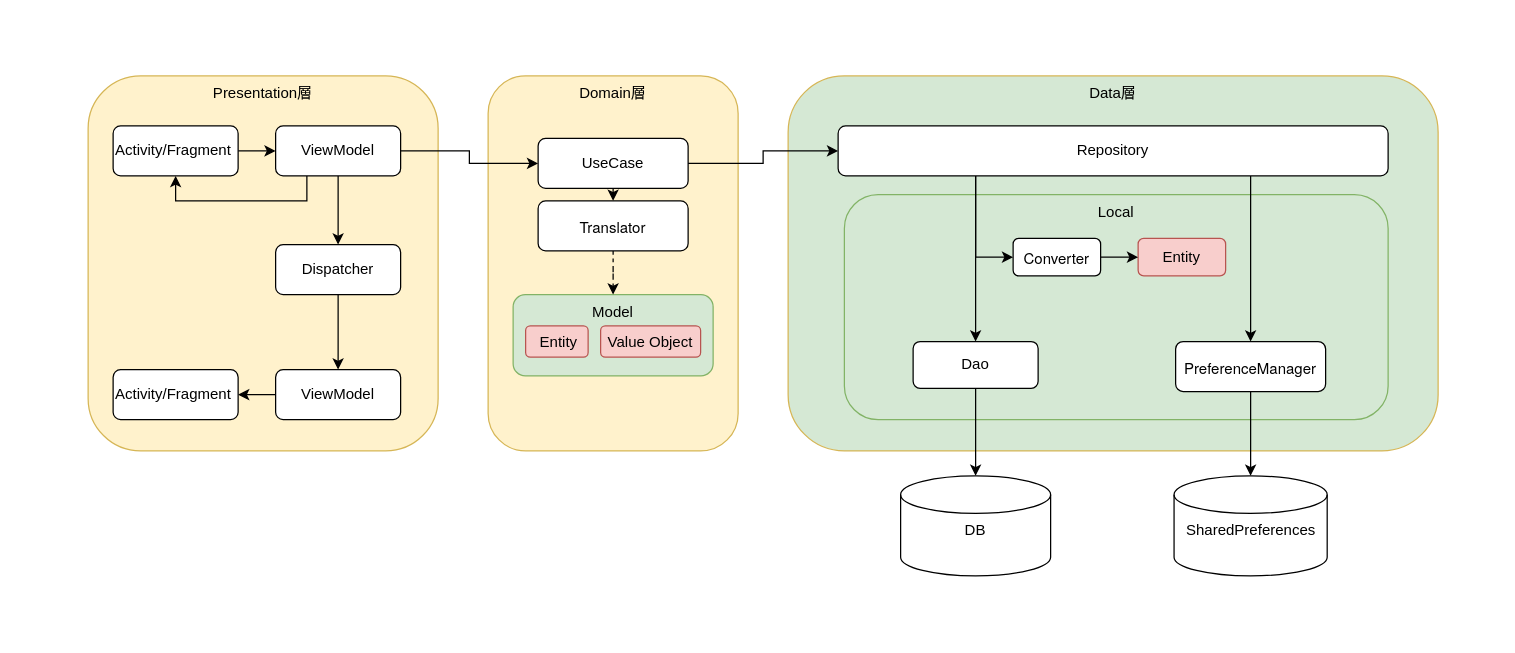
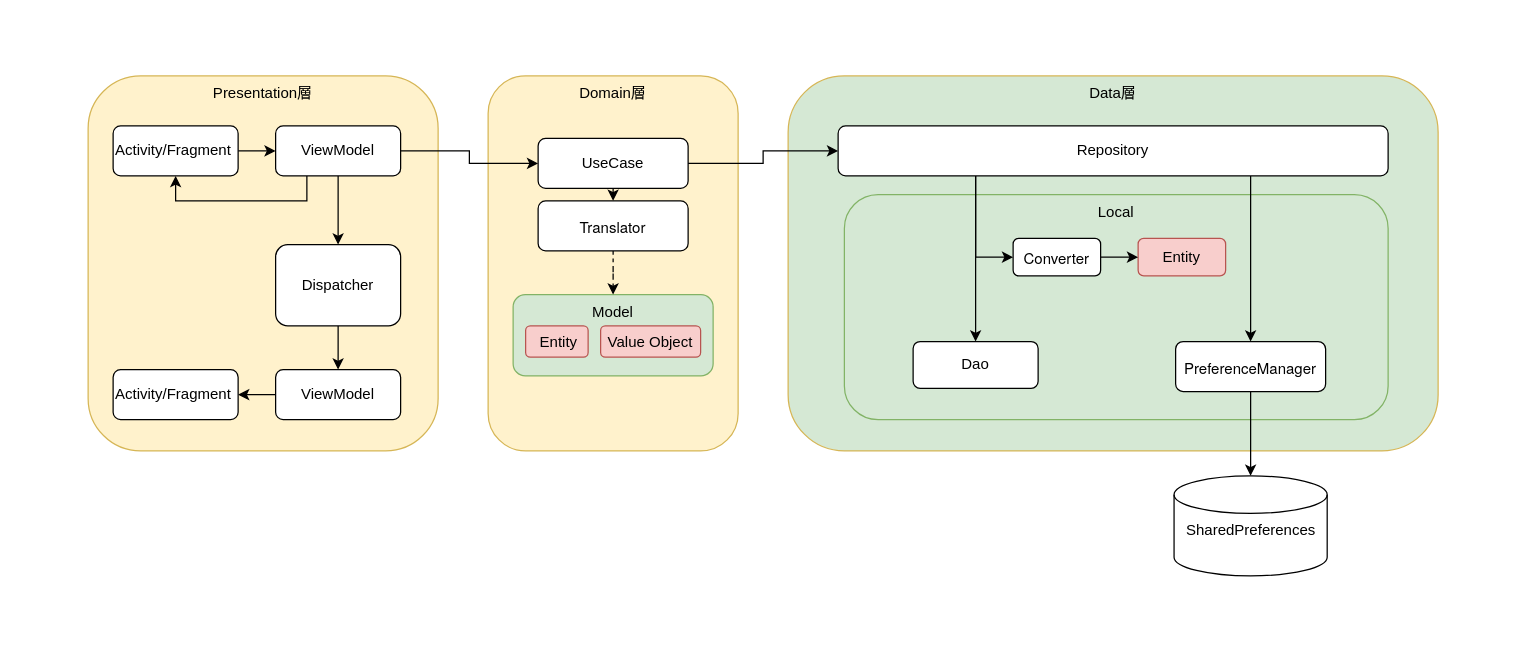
- <mxCell id="26" value="&lt;span&gt;Dispatcher&lt;/span&gt;" style="rounded=1;whiteSpace=wrap;html=1;align=center;" parent="1" vertex="1"><mxGeometry x="220" y="195" width="100" height="40" as="geometry" /></mxCell>
+ <mxCell id="26" value="&lt;span&gt;Dispatcher&lt;/span&gt;" style="rounded=1;whiteSpace=wrap;html=1;align=center;" parent="1" vertex="1"><mxGeometry x="220" y="195" width="100" height="65" as="geometry" /></mxCell>
- <mxCell id="12" style="edgeStyle=orthogonalEdgeStyle;rounded=0;orthogonalLoop=1;jettySize=auto;html=1;exitX=0.5;exitY=1;exitDx=0;exitDy=0;entryX=0.5;entryY=0;entryDx=0;entryDy=0;entryPerimeter=0;" parent="1" source="13" target="29" edge="1"><mxGeometry relative="1" as="geometry" /></mxCell>
- <mxCell id="29" value="DB" style="shape=cylinder3;whiteSpace=wrap;html=1;boundedLbl=1;backgroundOutline=1;size=15;align=center;verticalAlign=top;" parent="1" vertex="1"><mxGeometry x="720" y="380" width="120" height="80" as="geometry" /></mxCell>
